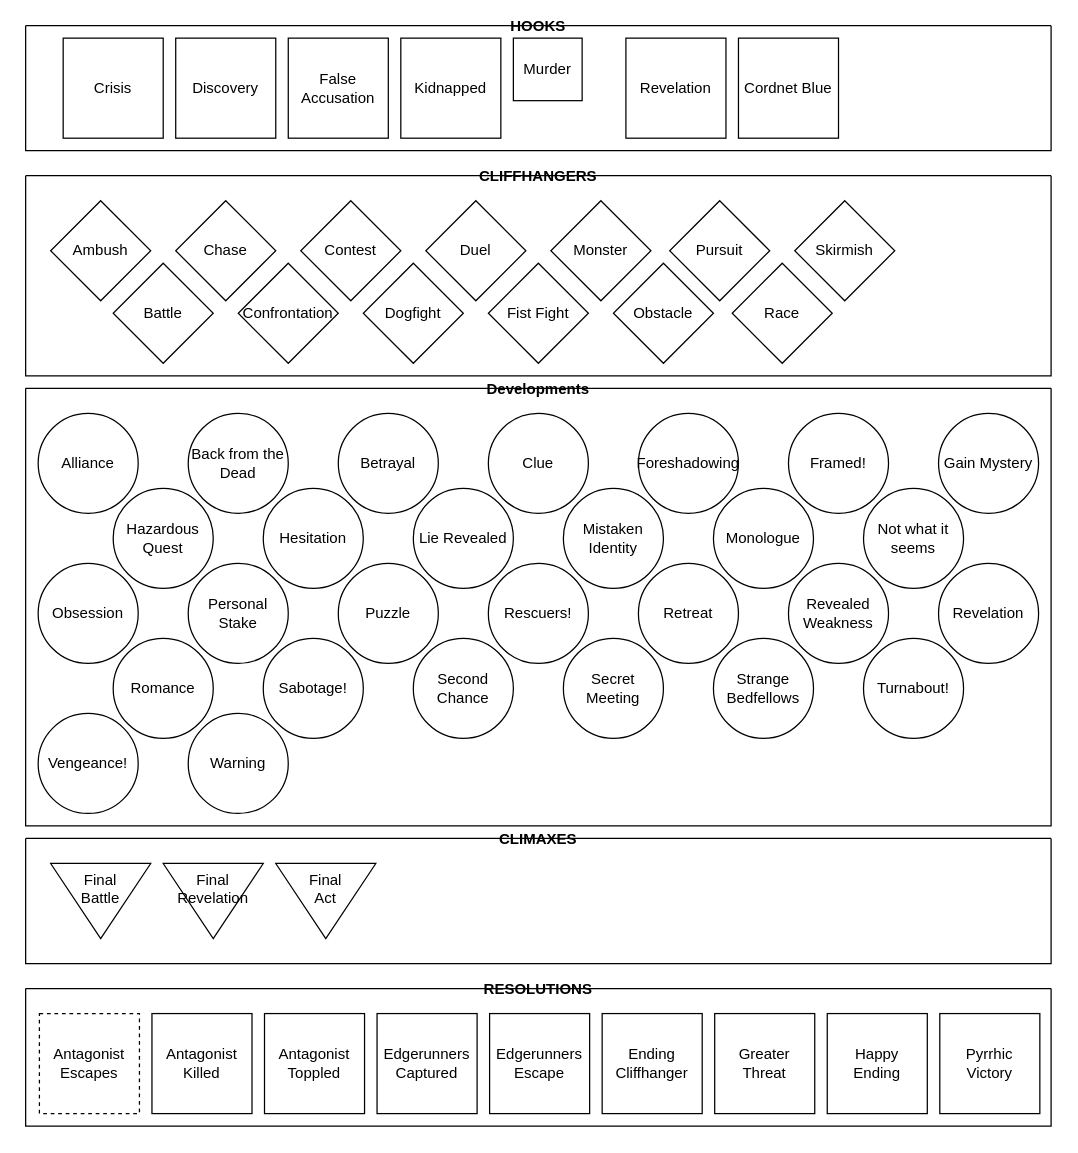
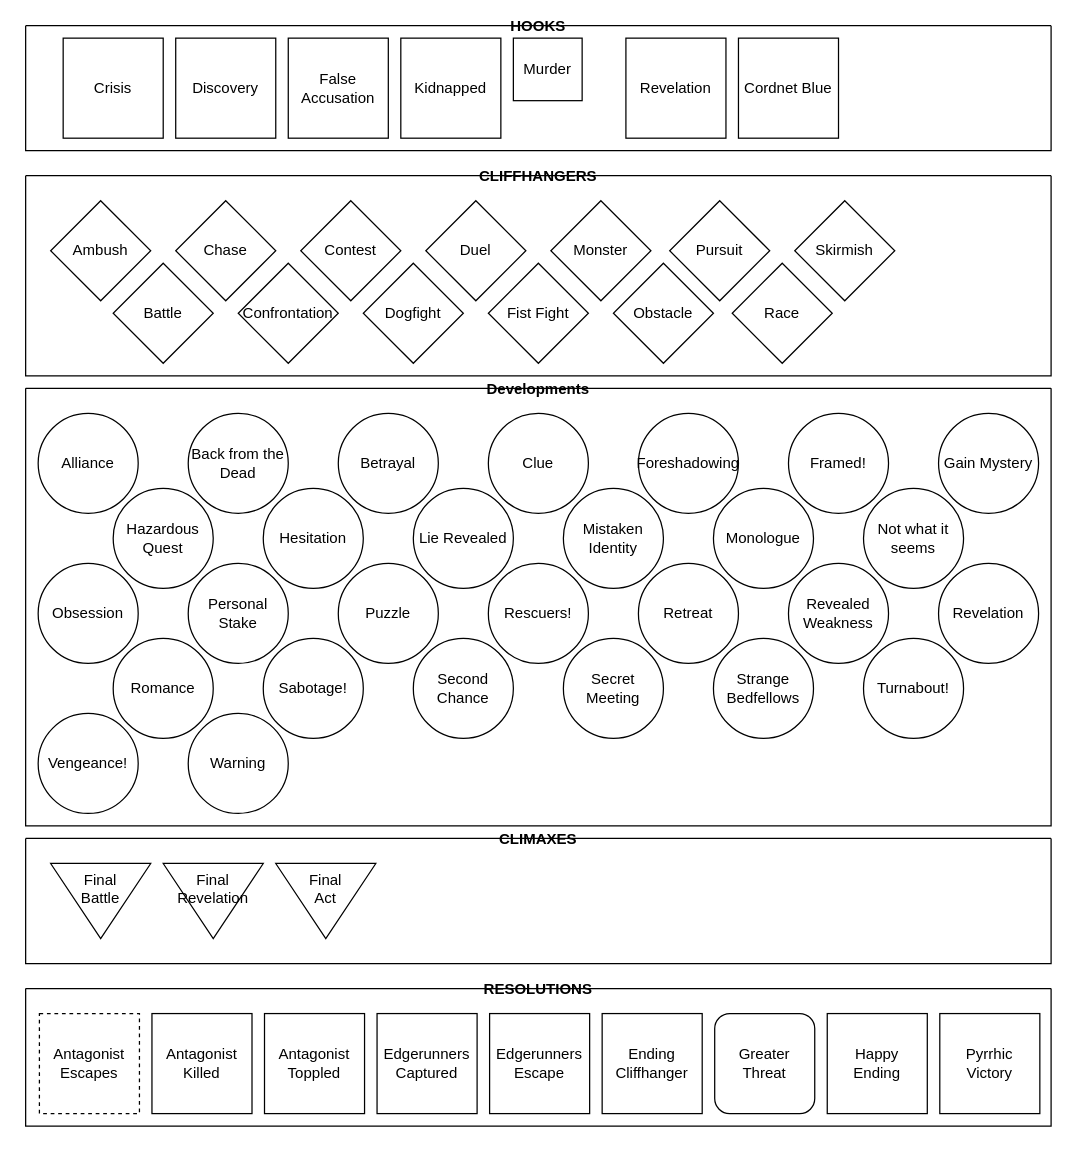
- <mxCell id="64" value="Greater&lt;div&gt;Threat&lt;/div&gt;" style="whiteSpace=wrap;html=1;aspect=fixed;" vertex="1" parent="57"><mxGeometry x="551" y="20" width="80" height="80" as="geometry" /></mxCell>
+ <mxCell id="64" value="Greater&lt;div&gt;Threat&lt;/div&gt;" style="whiteSpace=wrap;html=1;aspect=fixed;rounded=1;" vertex="1" parent="57"><mxGeometry x="551" y="20" width="80" height="80" as="geometry" /></mxCell>
